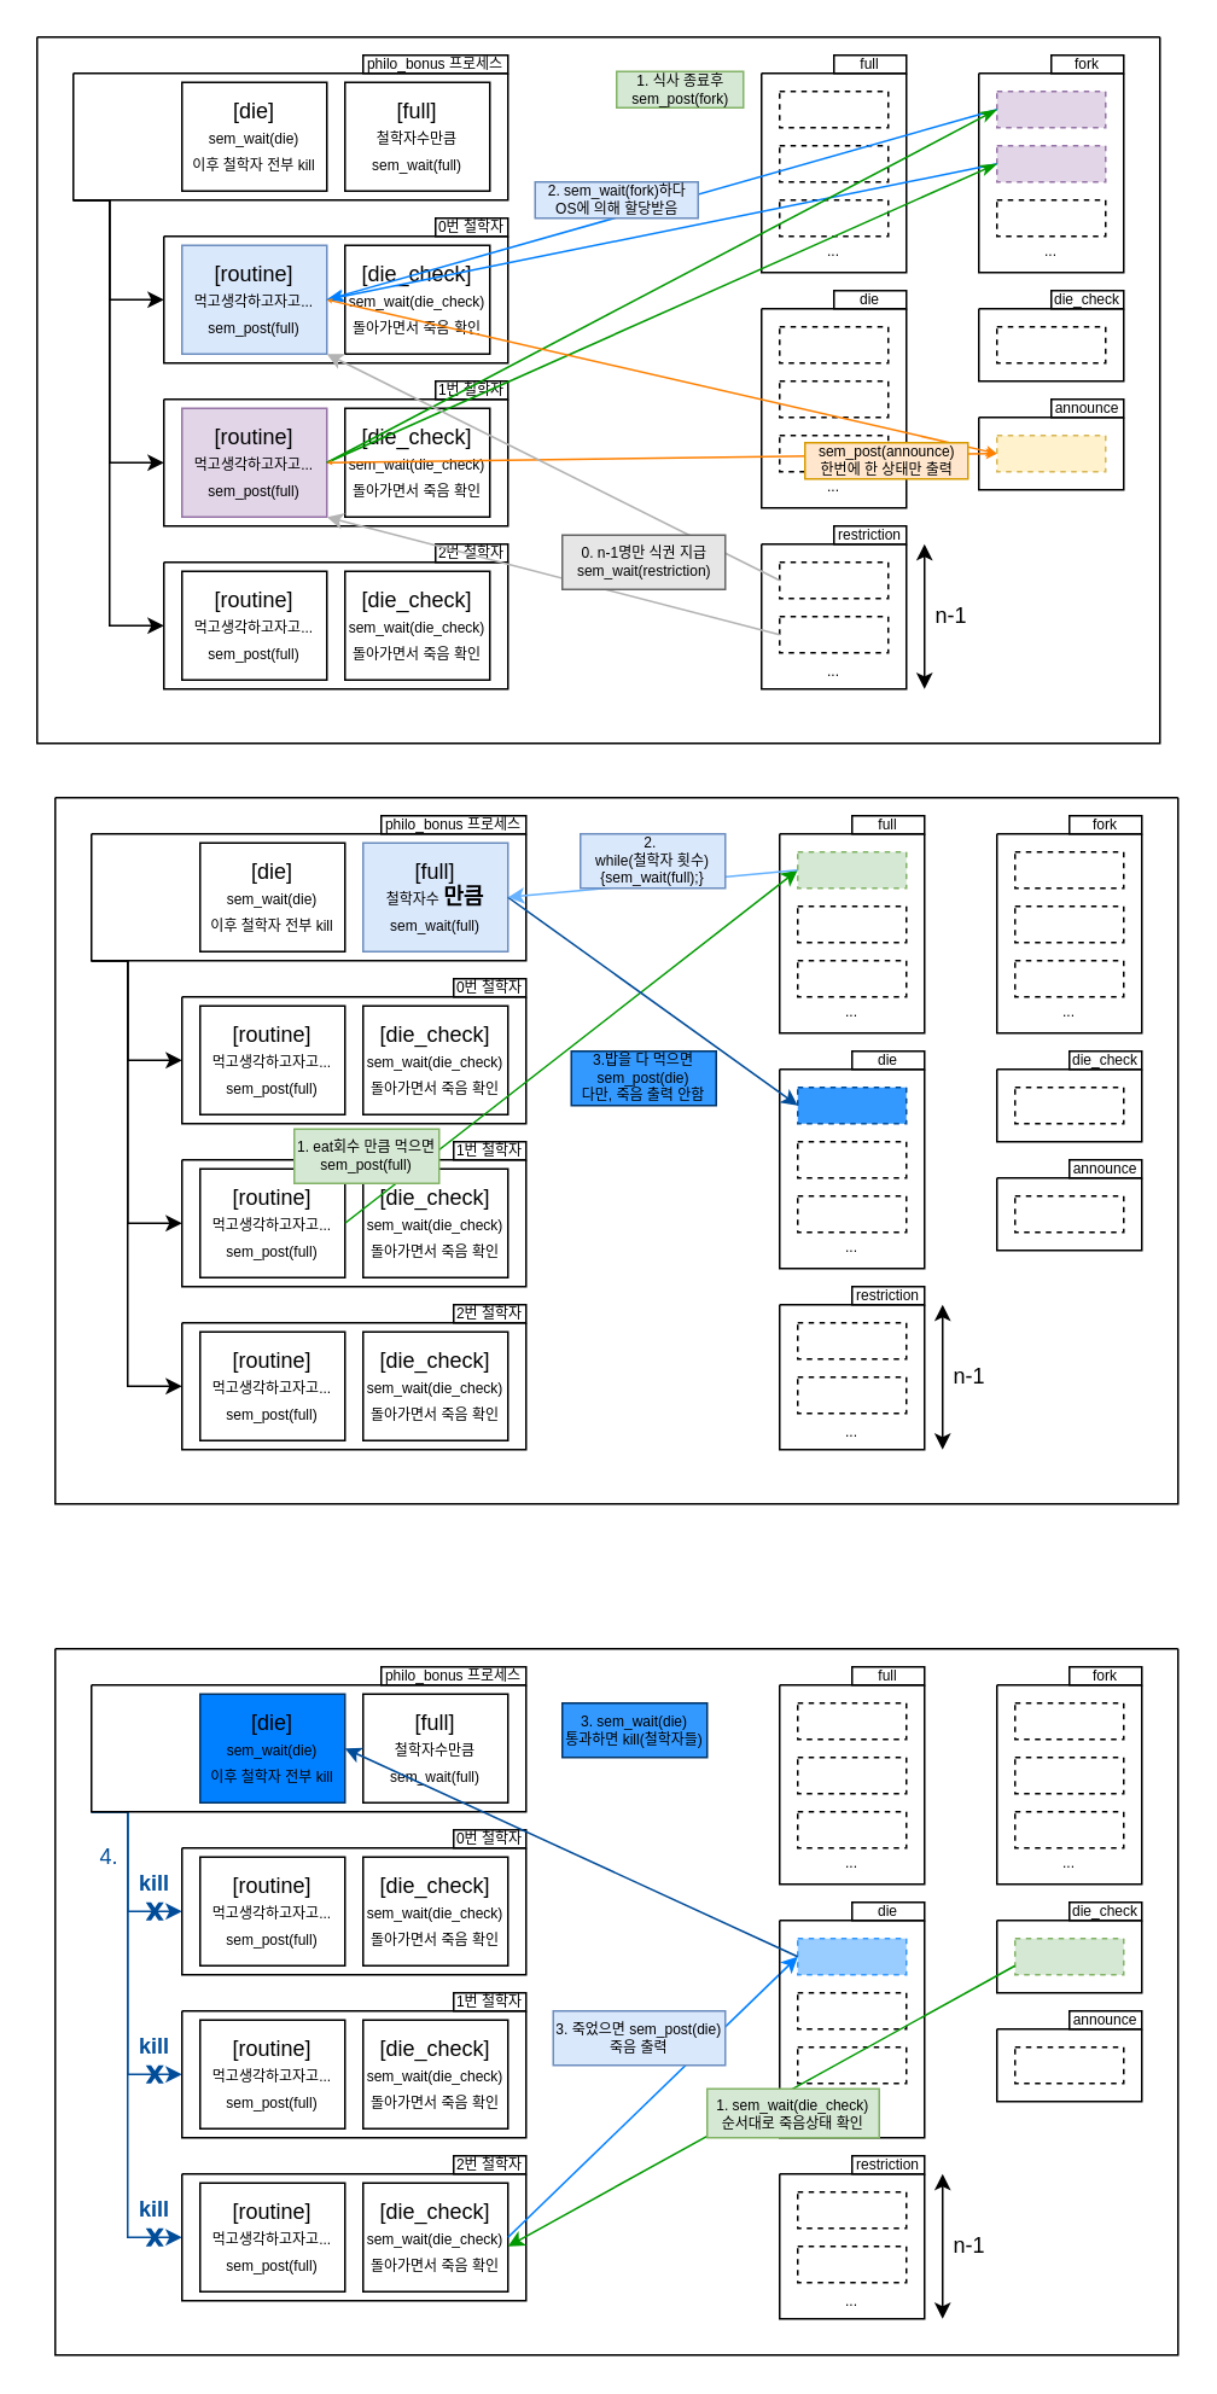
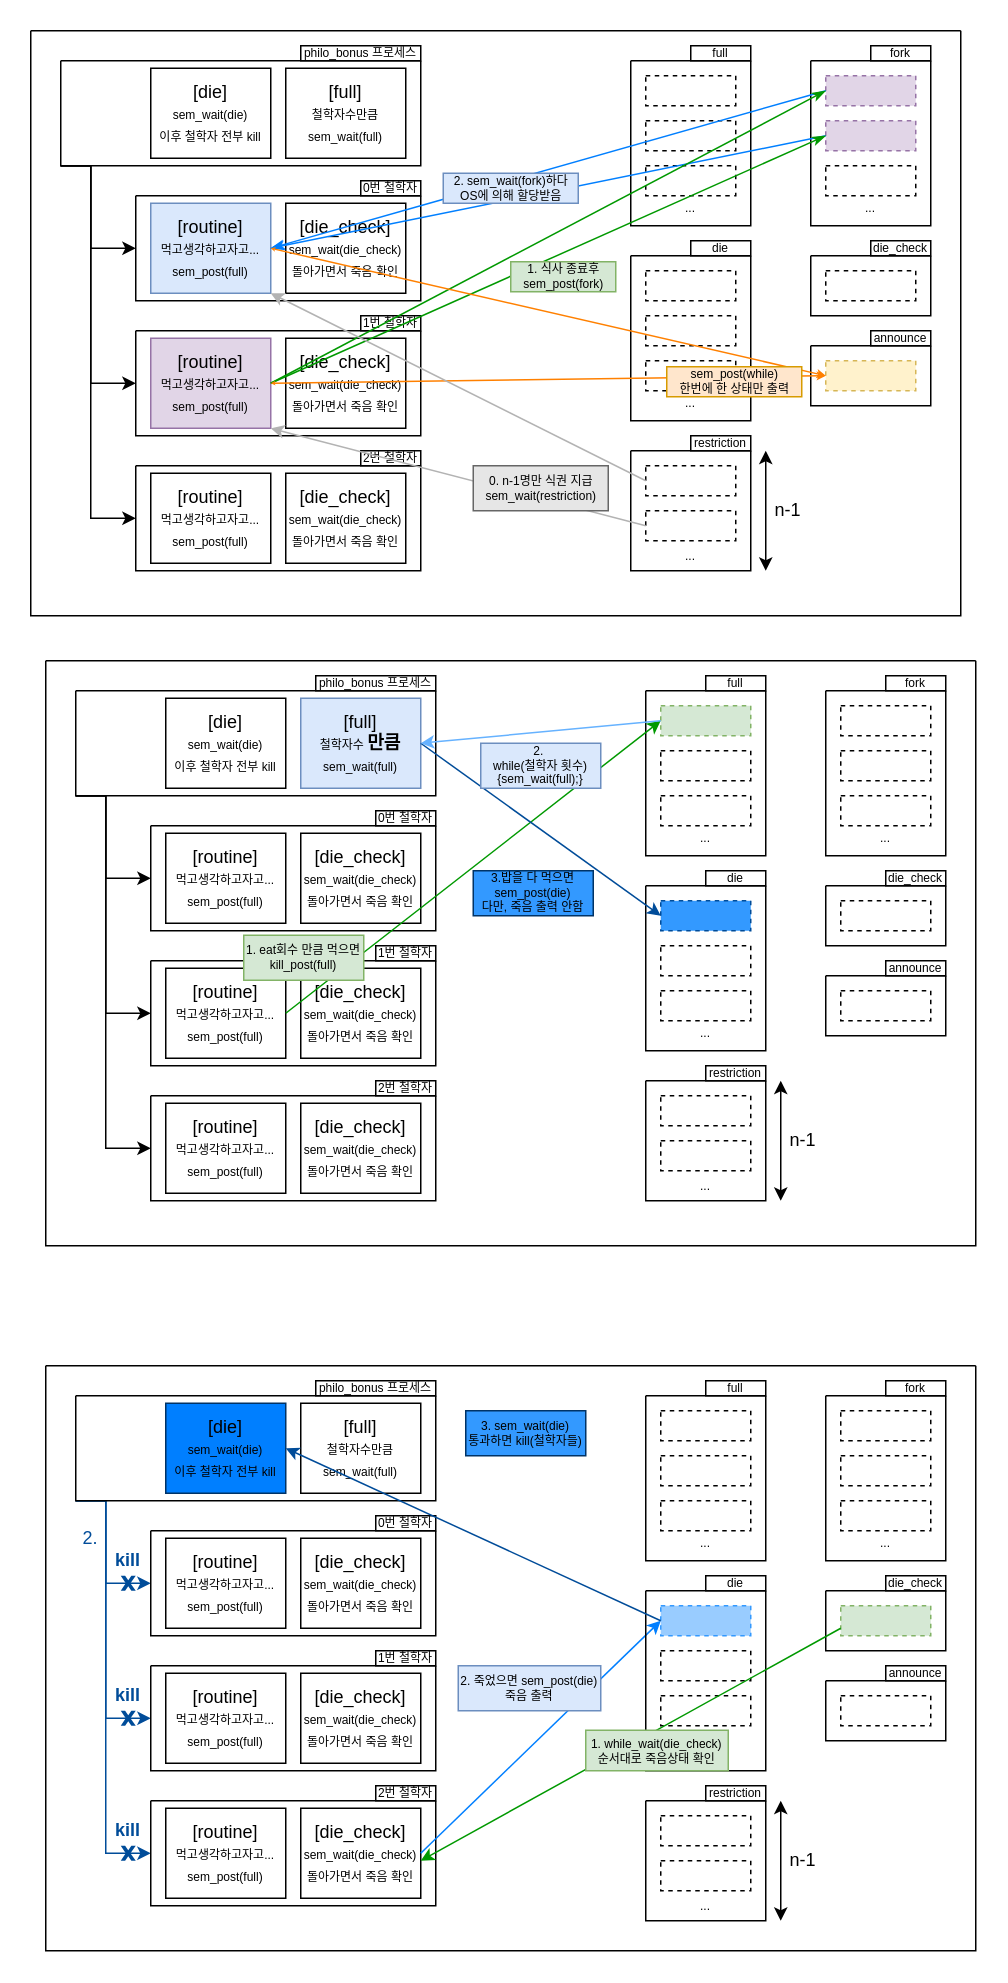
- <mxCell id="53" value="1. 식사 종료후&lt;br&gt;sem_post(fork)" style="text;html=1;align=center;verticalAlign=middle;resizable=0;points=[];autosize=1;strokeColor=#82b366;fillColor=#d5e8d4;fontSize=8;" parent="2" vertex="1"><mxGeometry x="320" y="19" width="70" height="20" as="geometry" /></mxCell>
+ <mxCell id="53" value="1. 식사 종료후&lt;br&gt;sem_post(fork)" style="text;html=1;align=center;verticalAlign=middle;resizable=0;points=[];autosize=1;strokeColor=#82b366;fillColor=#d5e8d4;fontSize=8;" parent="2" vertex="1"><mxGeometry x="320" y="154" width="70" height="20" as="geometry" /></mxCell>
- <mxCell id="50" value="2. sem_wait(fork)하다&lt;br&gt;OS에 의해 할당받음" style="text;html=1;align=center;verticalAlign=middle;resizable=0;points=[];autosize=1;strokeColor=#6c8ebf;fillColor=#dae8fc;fontSize=8;" parent="2" vertex="1"><mxGeometry x="275" y="80" width="90" height="20" as="geometry" /></mxCell>
+ <mxCell id="50" value="2. sem_wait(fork)하다&lt;br&gt;OS에 의해 할당받음" style="text;html=1;align=center;verticalAlign=middle;resizable=0;points=[];autosize=1;strokeColor=#6c8ebf;fillColor=#dae8fc;fontSize=8;" parent="2" vertex="1"><mxGeometry x="275" y="95" width="90" height="20" as="geometry" /></mxCell>
- <mxCell id="54" value="sem_post(announce)&lt;br&gt;한번에 한 상태만 출력" style="text;html=1;align=center;verticalAlign=middle;resizable=0;points=[];autosize=1;strokeColor=#d79b00;fillColor=#ffe6cc;fontSize=8;" parent="2" vertex="1"><mxGeometry x="424" y="224" width="90" height="20" as="geometry" /></mxCell>
+ <mxCell id="54" value="sem_post(while)&lt;br&gt;한번에 한 상태만 출력" style="text;html=1;align=center;verticalAlign=middle;resizable=0;points=[];autosize=1;strokeColor=#d79b00;fillColor=#ffe6cc;fontSize=8;" parent="2" vertex="1"><mxGeometry x="424" y="224" width="90" height="20" as="geometry" /></mxCell>
- <mxCell id="64" value="0. n-1명만 식권 지급&lt;br&gt;sem_wait(restriction)" style="text;html=1;align=center;verticalAlign=middle;resizable=0;points=[];autosize=1;strokeColor=#666666;fillColor=#E6E6E6;fontSize=8;" vertex="1" parent="2"><mxGeometry x="290" y="275" width="90" height="30" as="geometry" /></mxCell>
+ <mxCell id="64" value="0. n-1명만 식권 지급&lt;br&gt;sem_wait(restriction)" style="text;html=1;align=center;verticalAlign=middle;resizable=0;points=[];autosize=1;strokeColor=#666666;fillColor=#E6E6E6;fontSize=8;" vertex="1" parent="2"><mxGeometry x="295" y="290" width="90" height="30" as="geometry" /></mxCell>
- <mxCell id="171" value="2.&amp;nbsp;&lt;br&gt;while(철학자 횟수)&lt;br&gt;{sem_wait(full);}" style="text;html=1;strokeColor=#6c8ebf;fillColor=#dae8fc;align=center;verticalAlign=middle;whiteSpace=wrap;rounded=0;fontSize=8;" parent="122" vertex="1"><mxGeometry x="290" y="20" width="80" height="30" as="geometry" /></mxCell>
+ <mxCell id="171" value="2.&amp;nbsp;&lt;br&gt;while(철학자 횟수)&lt;br&gt;{sem_wait(full);}" style="text;html=1;strokeColor=#6c8ebf;fillColor=#dae8fc;align=center;verticalAlign=middle;whiteSpace=wrap;rounded=0;fontSize=8;" parent="122" vertex="1"><mxGeometry x="290" y="55" width="80" height="30" as="geometry" /></mxCell>
- <mxCell id="168" value="1. eat회수 만큼 먹으면&lt;br&gt;sem_post(full)" style="text;html=1;strokeColor=#82b366;fillColor=#d5e8d4;align=center;verticalAlign=middle;whiteSpace=wrap;rounded=0;fontSize=8;" parent="122" vertex="1"><mxGeometry x="132" y="183" width="80" height="30" as="geometry" /></mxCell>
+ <mxCell id="168" value="1. eat회수 만큼 먹으면&lt;br&gt;kill_post(full)" style="text;html=1;strokeColor=#82b366;fillColor=#d5e8d4;align=center;verticalAlign=middle;whiteSpace=wrap;rounded=0;fontSize=8;" parent="122" vertex="1"><mxGeometry x="132" y="183" width="80" height="30" as="geometry" /></mxCell>
- <mxCell id="121" value="4." style="text;html=1;strokeColor=none;fillColor=none;align=center;verticalAlign=middle;whiteSpace=wrap;rounded=0;fontSize=12;fontColor=#004C99;" parent="65" vertex="1"><mxGeometry x="20" y="110" width="20" height="10" as="geometry" /></mxCell>
+ <mxCell id="121" value="2." style="text;html=1;strokeColor=none;fillColor=none;align=center;verticalAlign=middle;whiteSpace=wrap;rounded=0;fontSize=12;fontColor=#004C99;" parent="65" vertex="1"><mxGeometry x="20" y="110" width="20" height="10" as="geometry" /></mxCell>
- <mxCell id="105" value="3.&amp;nbsp;죽었으면 sem_post(die)&lt;br&gt;죽음 출력" style="text;html=1;strokeColor=#6c8ebf;fillColor=#dae8fc;align=center;verticalAlign=middle;whiteSpace=wrap;rounded=0;fontSize=8;" parent="65" vertex="1"><mxGeometry x="275" y="200" width="95" height="30" as="geometry" /></mxCell>
+ <mxCell id="105" value="2.&amp;nbsp;죽었으면 sem_post(die)&lt;br&gt;죽음 출력" style="text;html=1;strokeColor=#6c8ebf;fillColor=#dae8fc;align=center;verticalAlign=middle;whiteSpace=wrap;rounded=0;fontSize=8;" parent="65" vertex="1"><mxGeometry x="275" y="200" width="95" height="30" as="geometry" /></mxCell>
- <mxCell id="112" value="1.&amp;nbsp;sem_wait(die_check)&lt;br&gt;순서대로 죽음상태 확인" style="text;html=1;strokeColor=#82b366;fillColor=#d5e8d4;align=center;verticalAlign=middle;whiteSpace=wrap;rounded=0;fontSize=8;" parent="65" vertex="1"><mxGeometry x="360" y="243" width="95" height="27" as="geometry" /></mxCell>
+ <mxCell id="112" value="1.&amp;nbsp;while_wait(die_check)&lt;br&gt;순서대로 죽음상태 확인" style="text;html=1;strokeColor=#82b366;fillColor=#d5e8d4;align=center;verticalAlign=middle;whiteSpace=wrap;rounded=0;fontSize=8;" parent="65" vertex="1"><mxGeometry x="360" y="243" width="95" height="27" as="geometry" /></mxCell>
